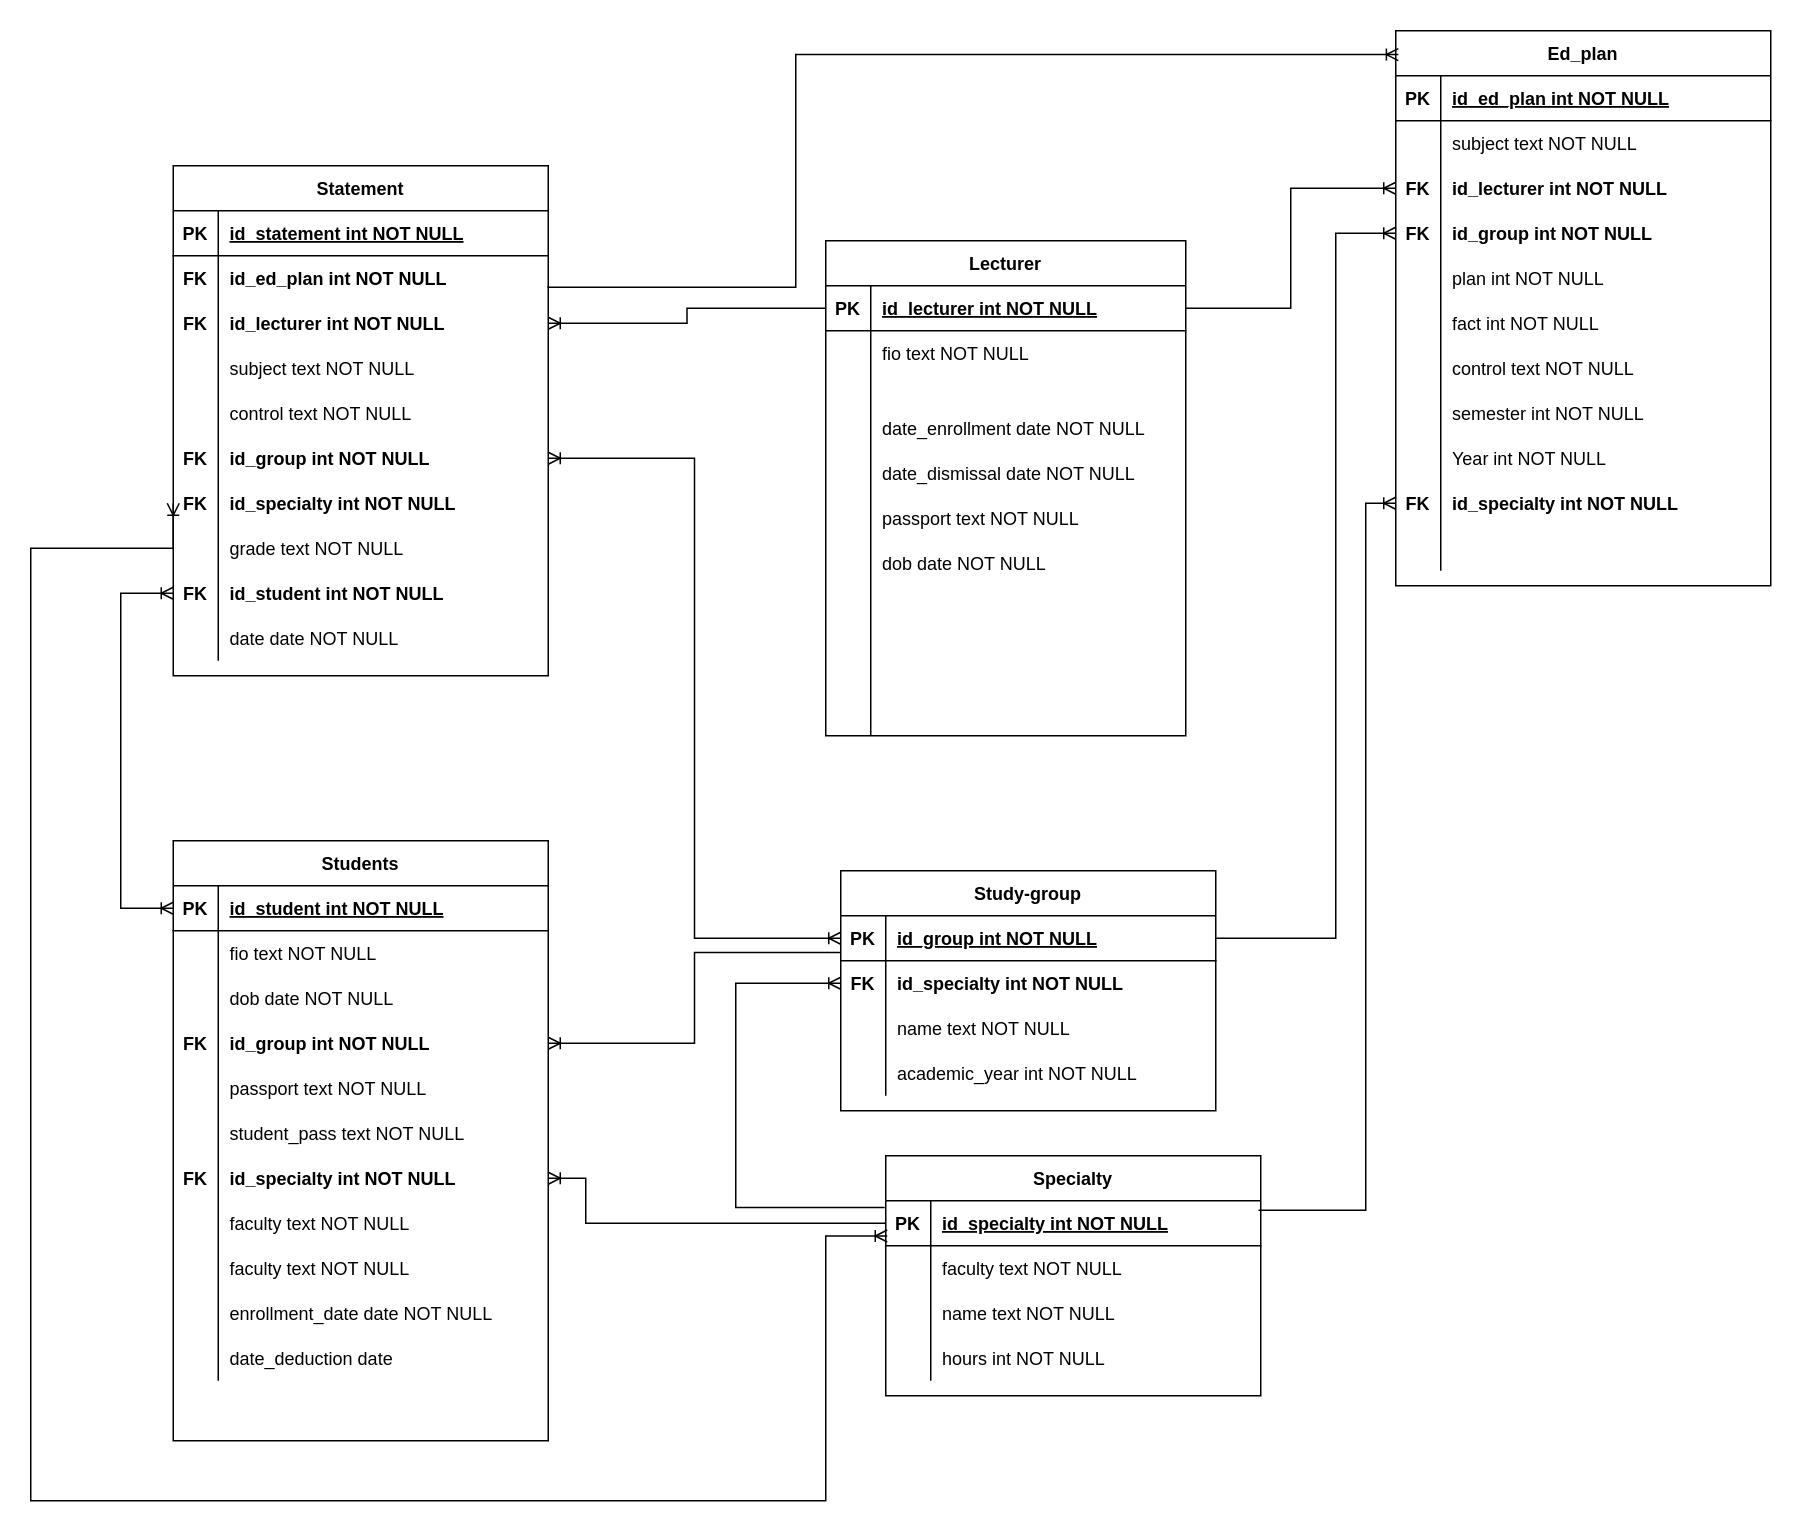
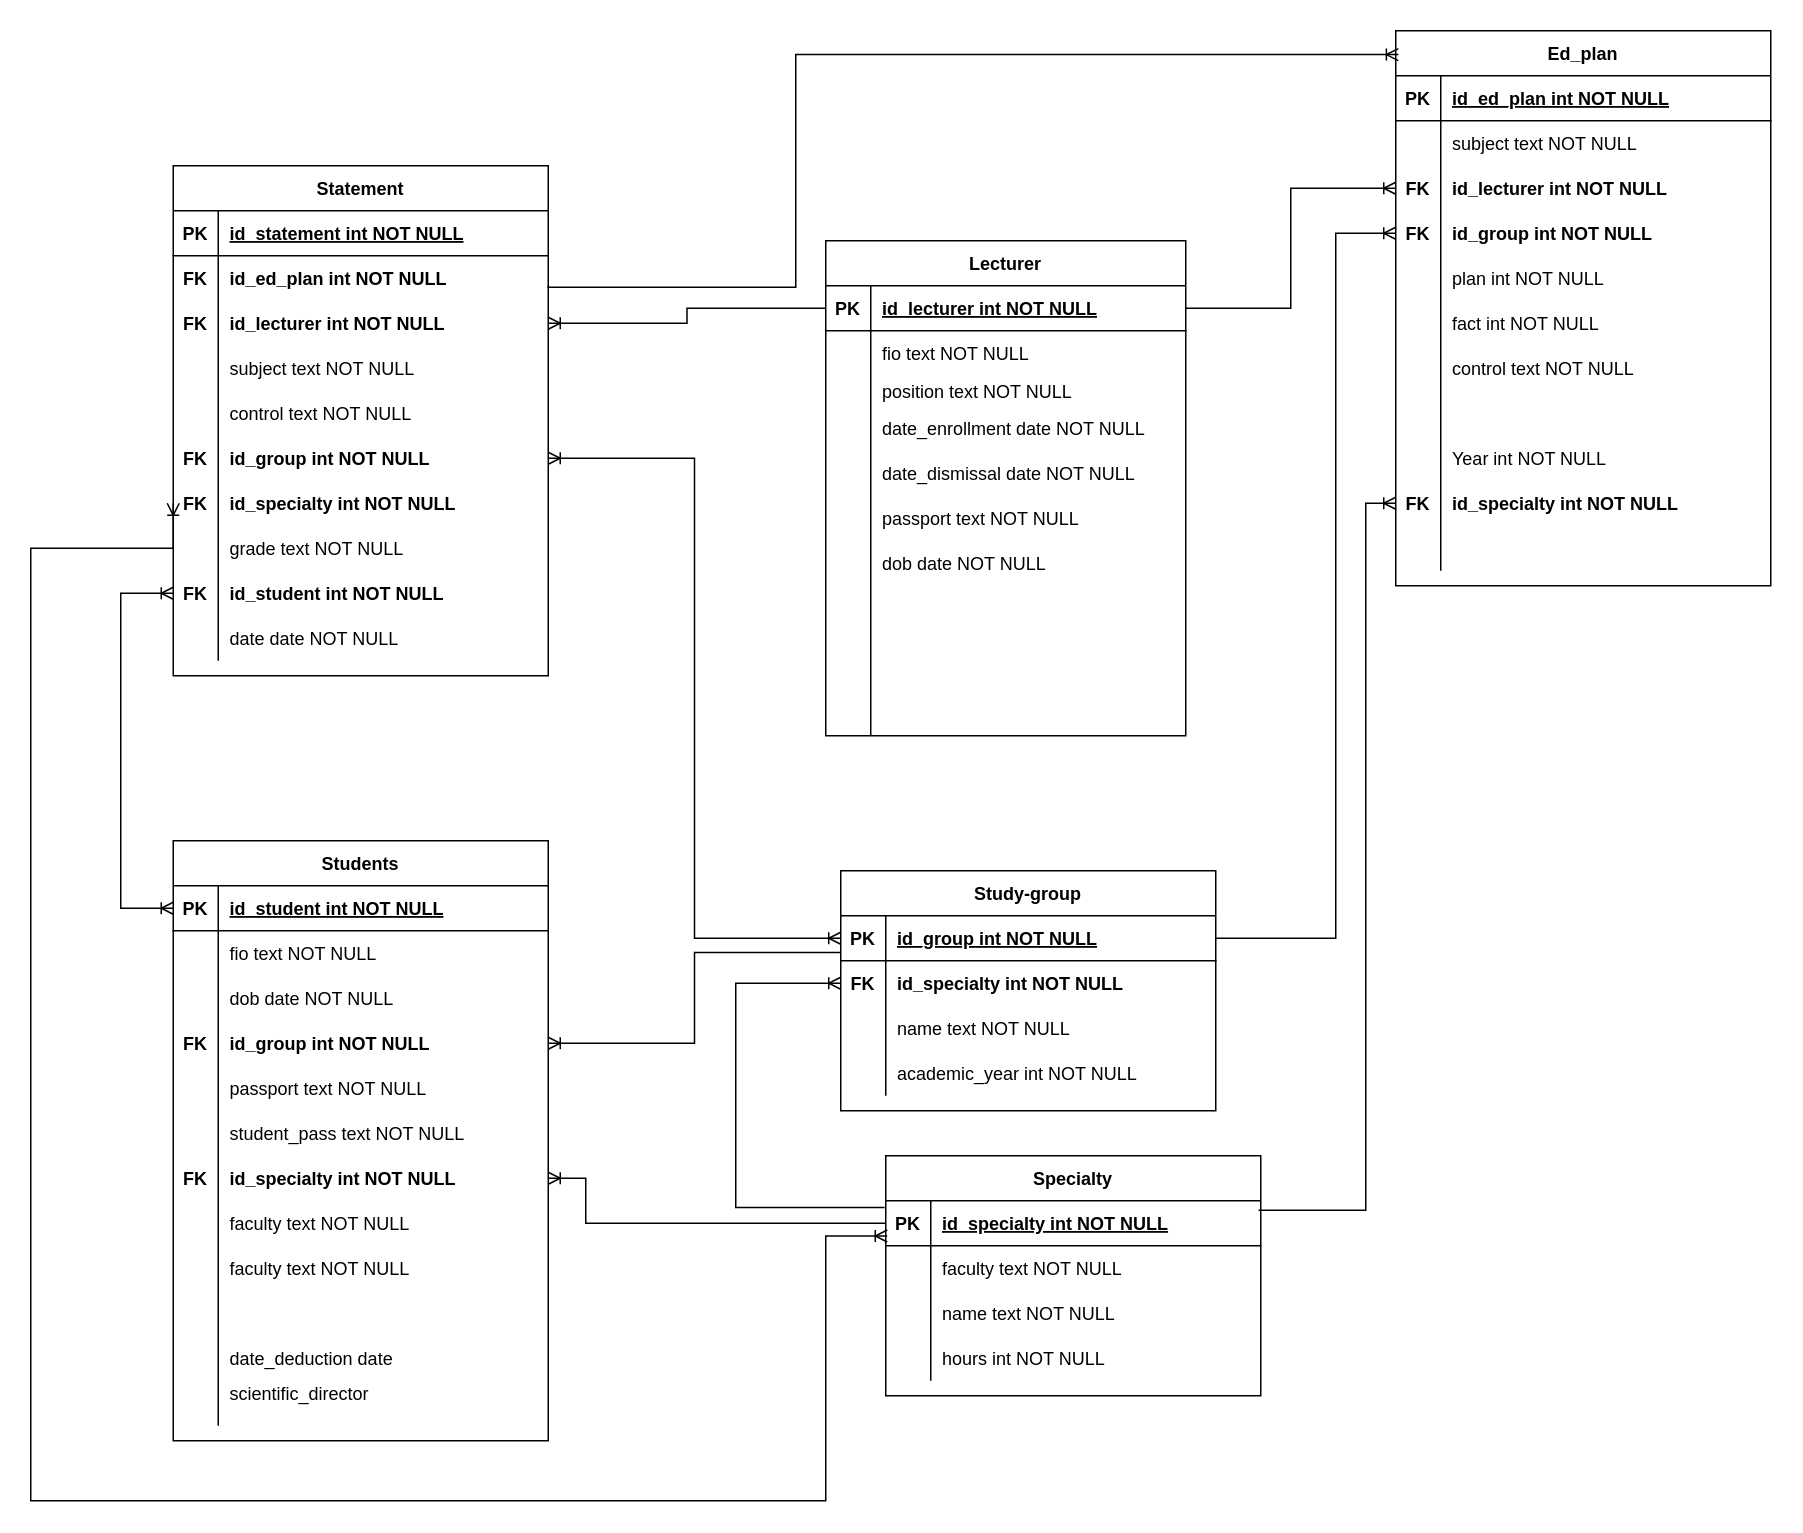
+ <mxCell id="74" value="position text NOT NULL" style="shape=partialRectangle;overflow=hidden;connectable=0;fillColor=none;top=0;left=0;bottom=0;right=0;align=left;spacingLeft=6;" parent="72" vertex="1"><mxGeometry x="30" width="210" height="20" as="geometry"><mxRectangle width="210" height="20" as="alternateBounds" /></mxGeometry></mxCell>
- <mxCell id="126" value="semester int NOT NULL" style="shape=partialRectangle;overflow=hidden;connectable=0;fillColor=none;top=0;left=0;bottom=0;right=0;align=left;spacingLeft=6;" parent="124" vertex="1"><mxGeometry x="30" width="220" height="30" as="geometry"><mxRectangle width="220" height="30" as="alternateBounds" /></mxGeometry></mxCell>
- <mxCell id="58" value="enrollment_date date NOT NULL" style="shape=partialRectangle;overflow=hidden;connectable=0;fillColor=none;top=0;left=0;bottom=0;right=0;align=left;spacingLeft=6;" parent="56" vertex="1"><mxGeometry x="30" width="220" height="30" as="geometry"><mxRectangle width="220" height="30" as="alternateBounds" /></mxGeometry></mxCell>
+ <mxCell id="64" value="scientific_director&#10;" style="shape=partialRectangle;overflow=hidden;connectable=0;fillColor=none;top=0;left=0;bottom=0;right=0;align=left;spacingLeft=6;" parent="62" vertex="1"><mxGeometry x="30" width="220" height="30" as="geometry"><mxRectangle width="220" height="30" as="alternateBounds" /></mxGeometry></mxCell>
